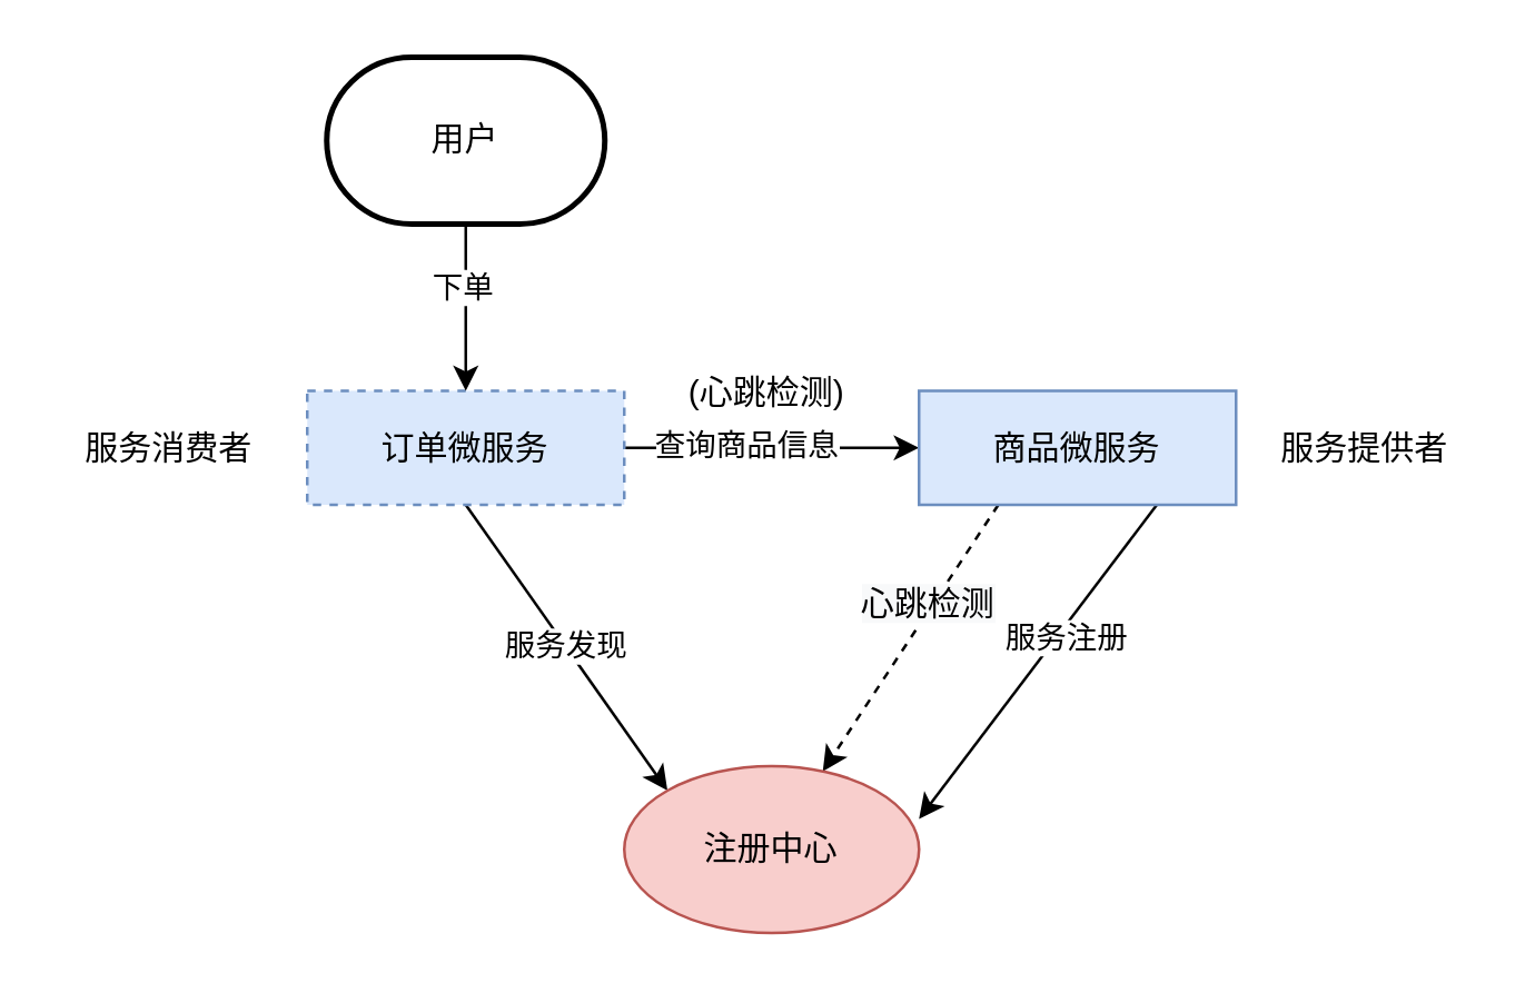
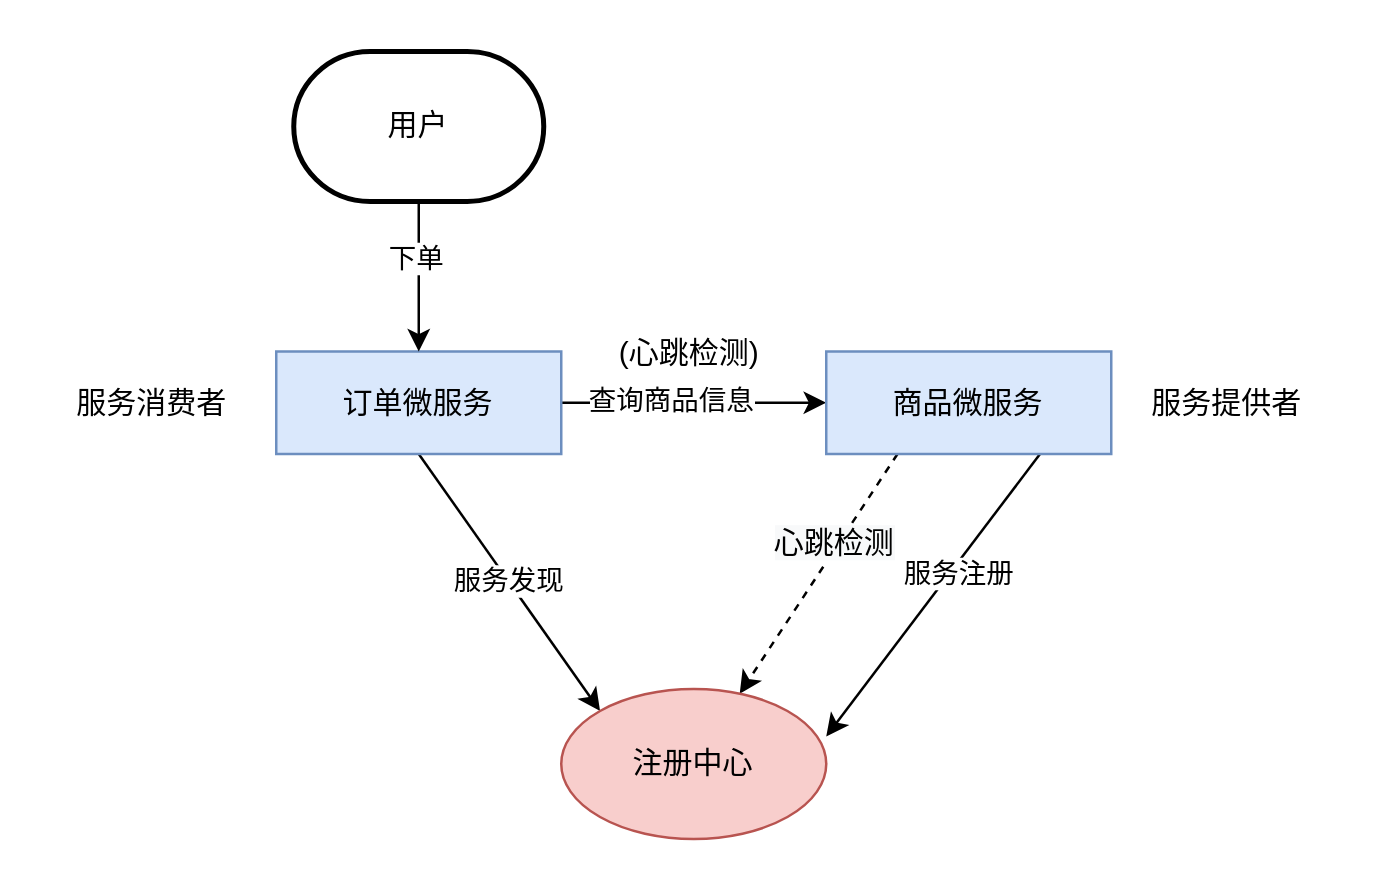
- <mxCell id="5" value="订单微服务" style="rounded=0;whiteSpace=wrap;html=1;fillColor=#dae8fc;strokeColor=#6c8ebf;dashed=1;" vertex="1" parent="1"><mxGeometry x="110" y="140" width="114" height="41" as="geometry" /></mxCell>
+ <mxCell id="5" value="订单微服务" style="rounded=0;whiteSpace=wrap;html=1;fillColor=#dae8fc;strokeColor=#6c8ebf;" vertex="1" parent="1"><mxGeometry x="110" y="140" width="114" height="41" as="geometry" /></mxCell>
